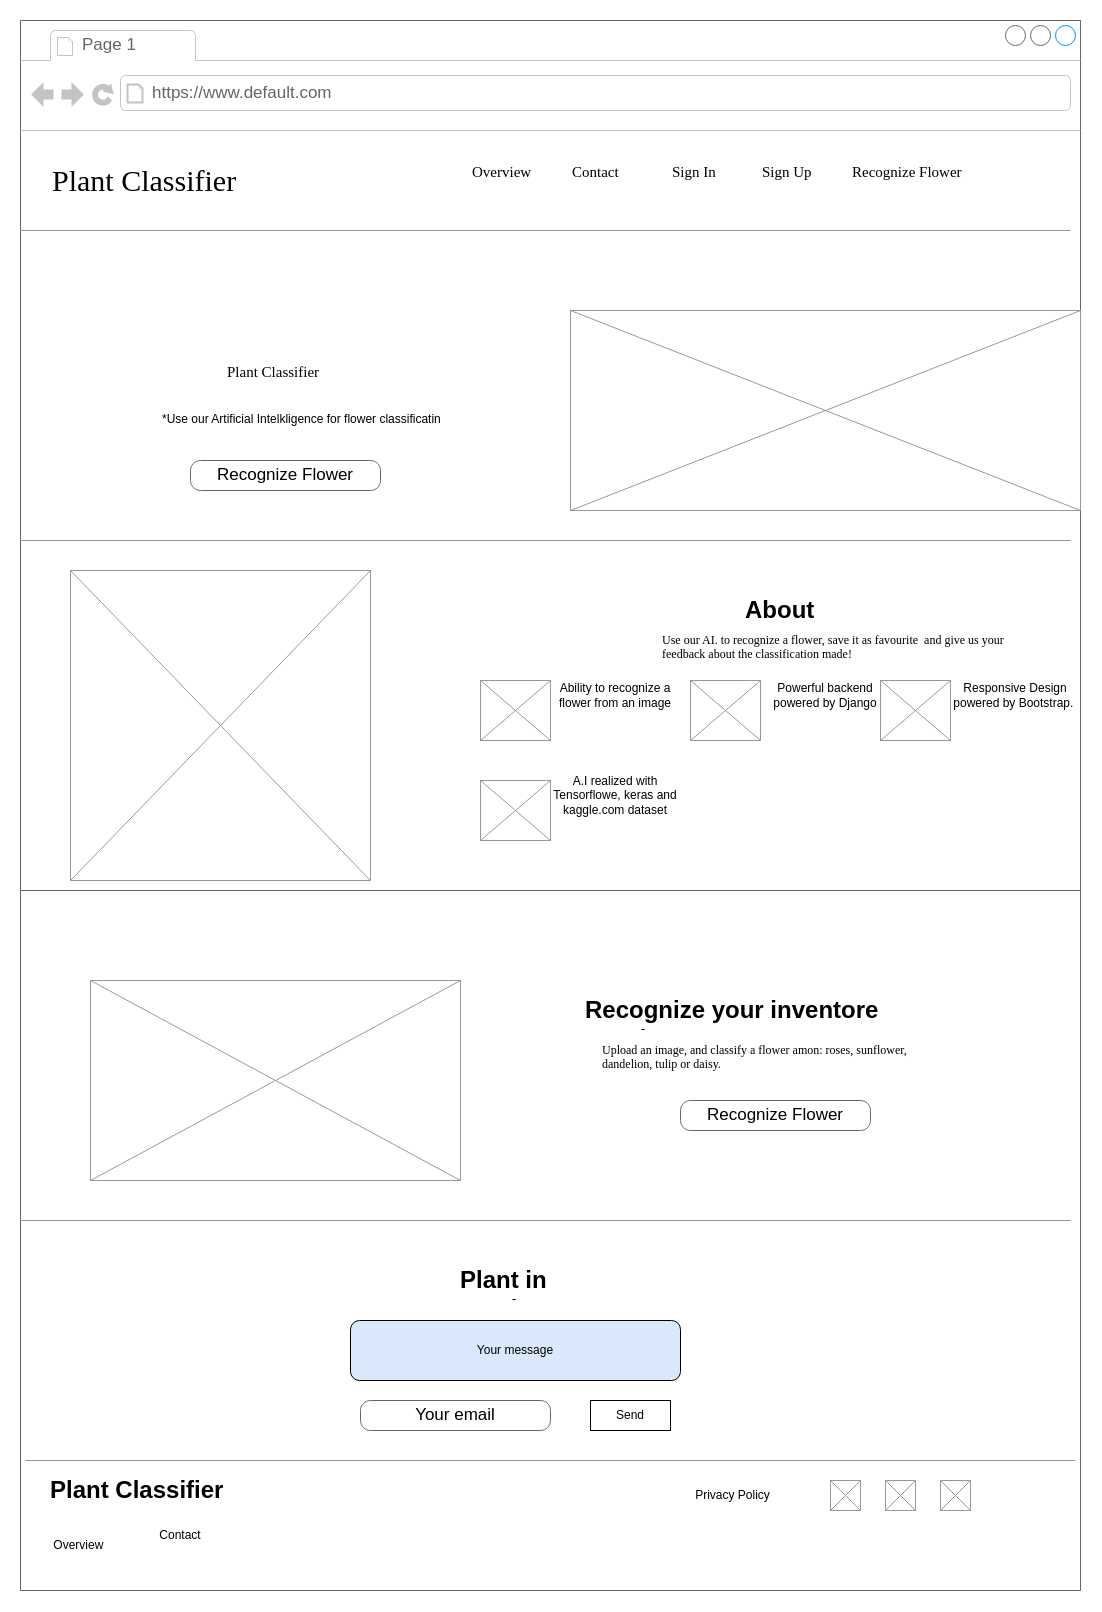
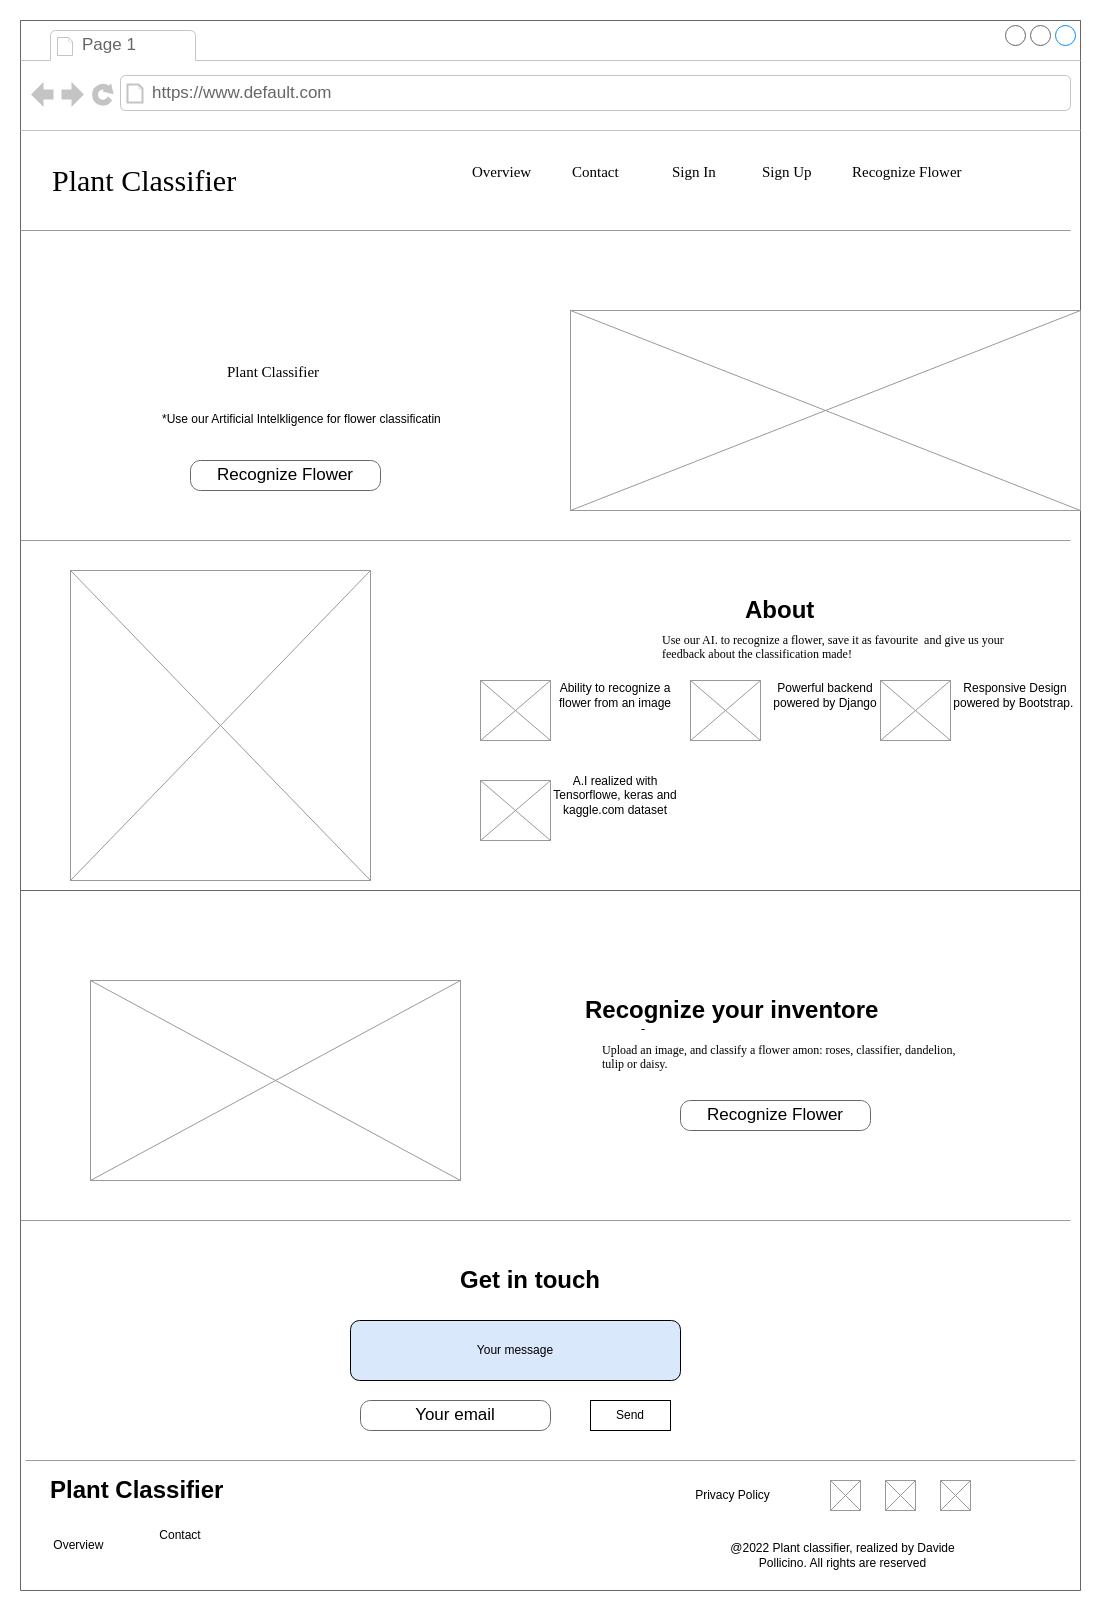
- <mxCell id="49" value="Upload an image, and classify a flower amon: roses, sunflower, dandelion, tulip or daisy.&amp;nbsp;" style="text;html=1;points=[];align=left;verticalAlign=top;spacingTop=-4;fontSize=12;fontFamily=Verdana;whiteSpace=wrap;" parent="2" vertex="1"><mxGeometry x="580" y="1020" width="360" height="40" as="geometry" /></mxCell>
+ <mxCell id="49" value="Upload an image, and classify a flower amon: roses, classifier, dandelion, tulip or daisy.&amp;nbsp;" style="text;html=1;points=[];align=left;verticalAlign=top;spacingTop=-4;fontSize=12;fontFamily=Verdana;whiteSpace=wrap;" parent="2" vertex="1"><mxGeometry x="580" y="1020" width="360" height="40" as="geometry" /></mxCell>
- <mxCell id="55" value="&lt;h1&gt;Plant in touch&lt;/h1&gt;" style="text;html=1;strokeColor=none;fillColor=none;spacing=5;spacingTop=-20;whiteSpace=wrap;overflow=hidden;rounded=0;" parent="2" vertex="1"><mxGeometry x="435" y="1240" width="155" height="40" as="geometry" /></mxCell>
+ <mxCell id="55" value="&lt;h1&gt;Get in touch&lt;/h1&gt;" style="text;html=1;strokeColor=none;fillColor=none;spacing=5;spacingTop=-20;whiteSpace=wrap;overflow=hidden;rounded=0;" parent="2" vertex="1"><mxGeometry x="435" y="1240" width="155" height="40" as="geometry" /></mxCell>
+ <mxCell id="63" value="@2022 Plant classifier, realized by Davide Pollicino. All rights are reserved" style="text;html=1;strokeColor=none;fillColor=none;align=center;verticalAlign=middle;whiteSpace=wrap;rounded=0;" parent="2" vertex="1"><mxGeometry x="695" y="1520" width="255" height="30" as="geometry" /></mxCell>
